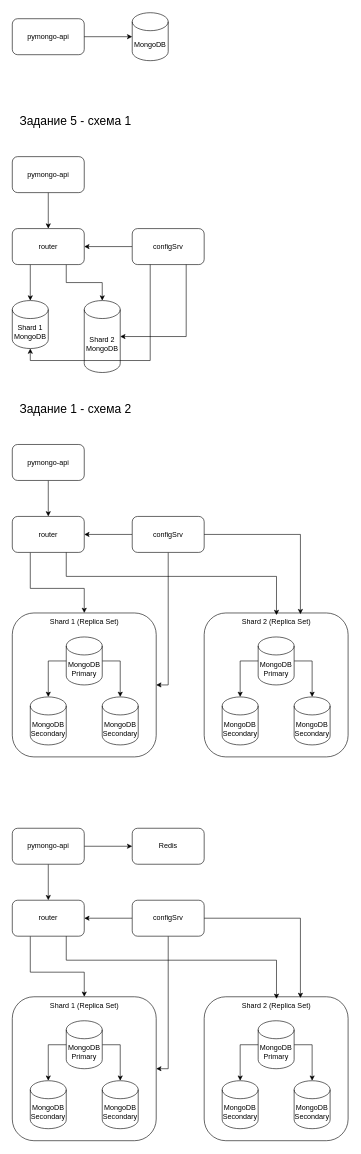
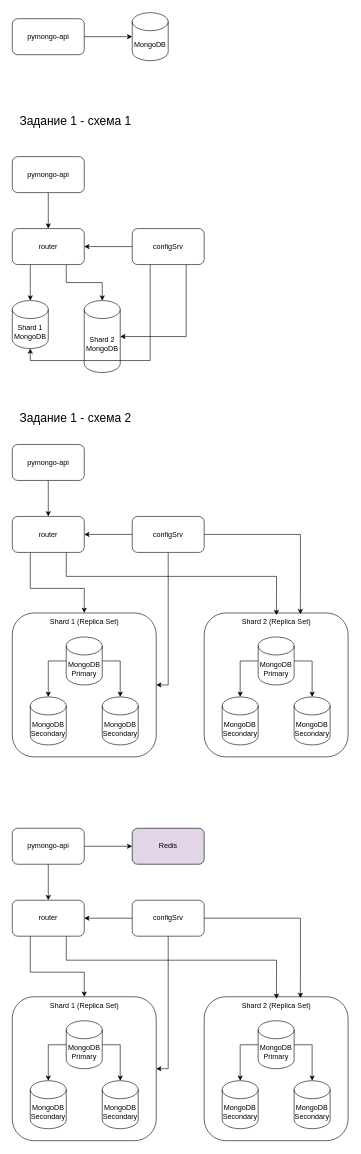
- <mxCell id="19" value="&lt;font style=&quot;font-size: 20px;&quot;&gt;Задание 5 - схема 1&lt;/font&gt;" style="text;html=1;align=center;verticalAlign=middle;resizable=0;points=[];autosize=1;strokeColor=none;fillColor=none;" vertex="1" parent="1"><mxGeometry x="20" y="180" width="210" height="40" as="geometry" /></mxCell>
+ <mxCell id="19" value="&lt;font style=&quot;font-size: 20px;&quot;&gt;Задание 1 - схема 1&lt;/font&gt;" style="text;html=1;align=center;verticalAlign=middle;resizable=0;points=[];autosize=1;strokeColor=none;fillColor=none;" vertex="1" parent="1"><mxGeometry x="20" y="180" width="210" height="40" as="geometry" /></mxCell>
- <mxCell id="24" value="&lt;font style=&quot;font-size: 20px;&quot;&gt;Задание 1 - схема 2&lt;/font&gt;" style="text;html=1;align=center;verticalAlign=middle;resizable=0;points=[];autosize=1;strokeColor=none;fillColor=none;" vertex="1" parent="1"><mxGeometry x="20" y="660" width="210" height="40" as="geometry" /></mxCell>
+ <mxCell id="24" value="&lt;font style=&quot;font-size: 20px;&quot;&gt;Задание 1 - схема 2&lt;/font&gt;" style="text;html=1;align=center;verticalAlign=middle;resizable=0;points=[];autosize=1;strokeColor=none;fillColor=none;" vertex="1" parent="1"><mxGeometry x="20" y="675" width="210" height="40" as="geometry" /></mxCell>
- <mxCell id="65" value="Redis" style="rounded=1;whiteSpace=wrap;html=1;" vertex="1" parent="1"><mxGeometry x="220" y="1380" width="120" height="60" as="geometry" /></mxCell>
+ <mxCell id="65" value="Redis" style="rounded=1;whiteSpace=wrap;html=1;fillColor=#e1d5e7;" vertex="1" parent="1"><mxGeometry x="220" y="1380" width="120" height="60" as="geometry" /></mxCell>
